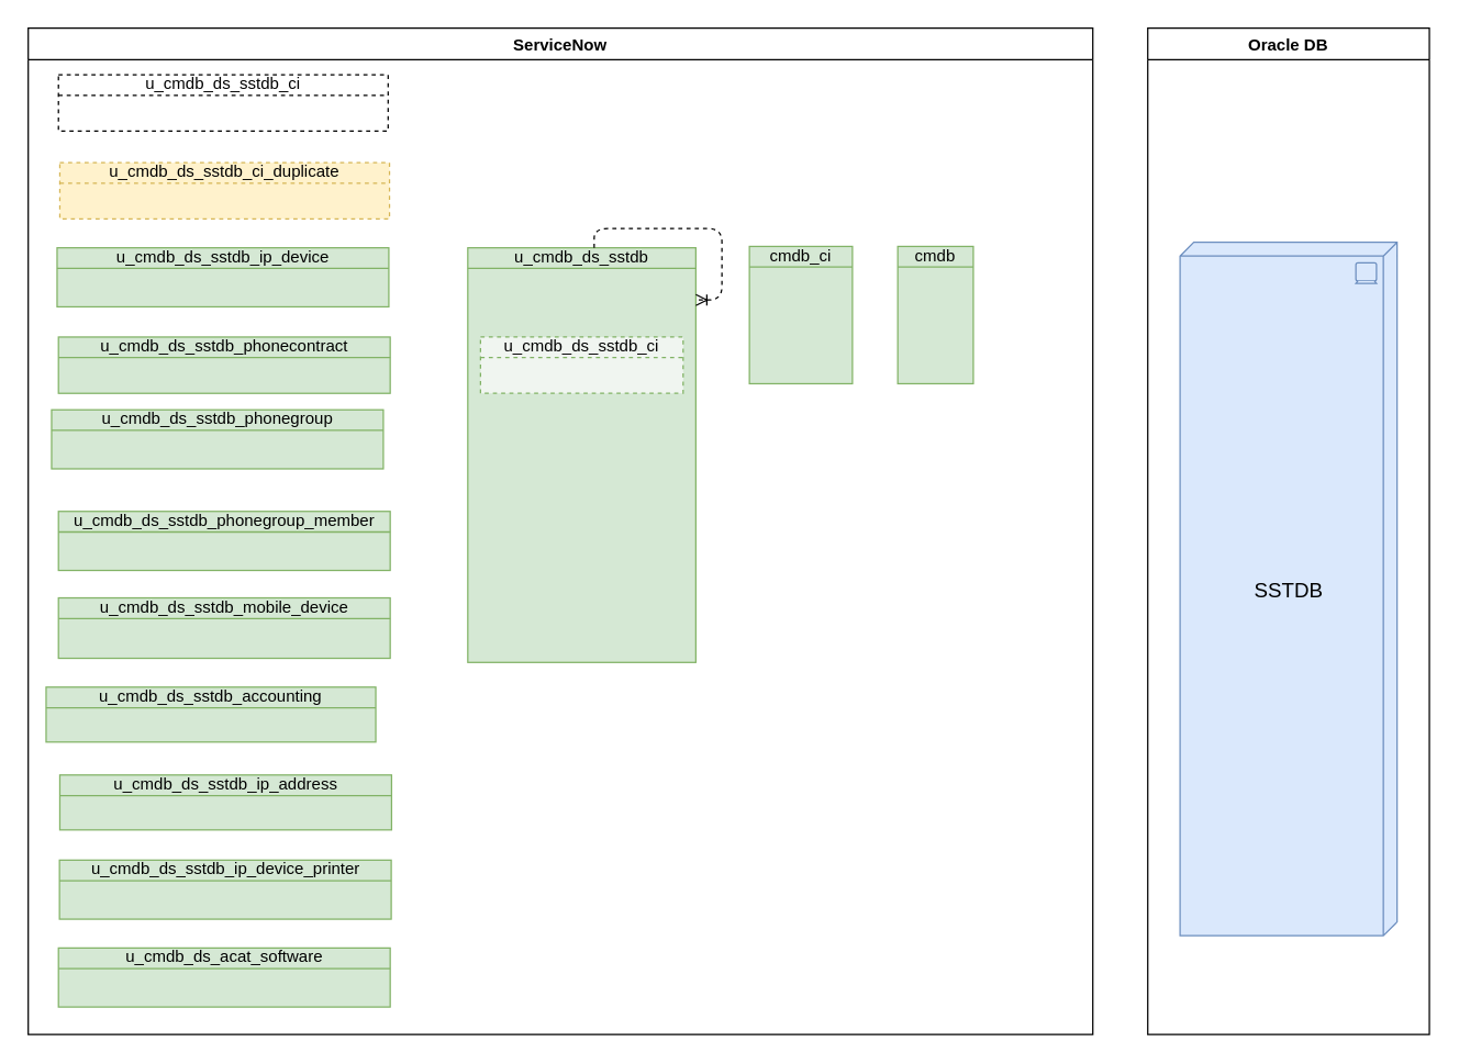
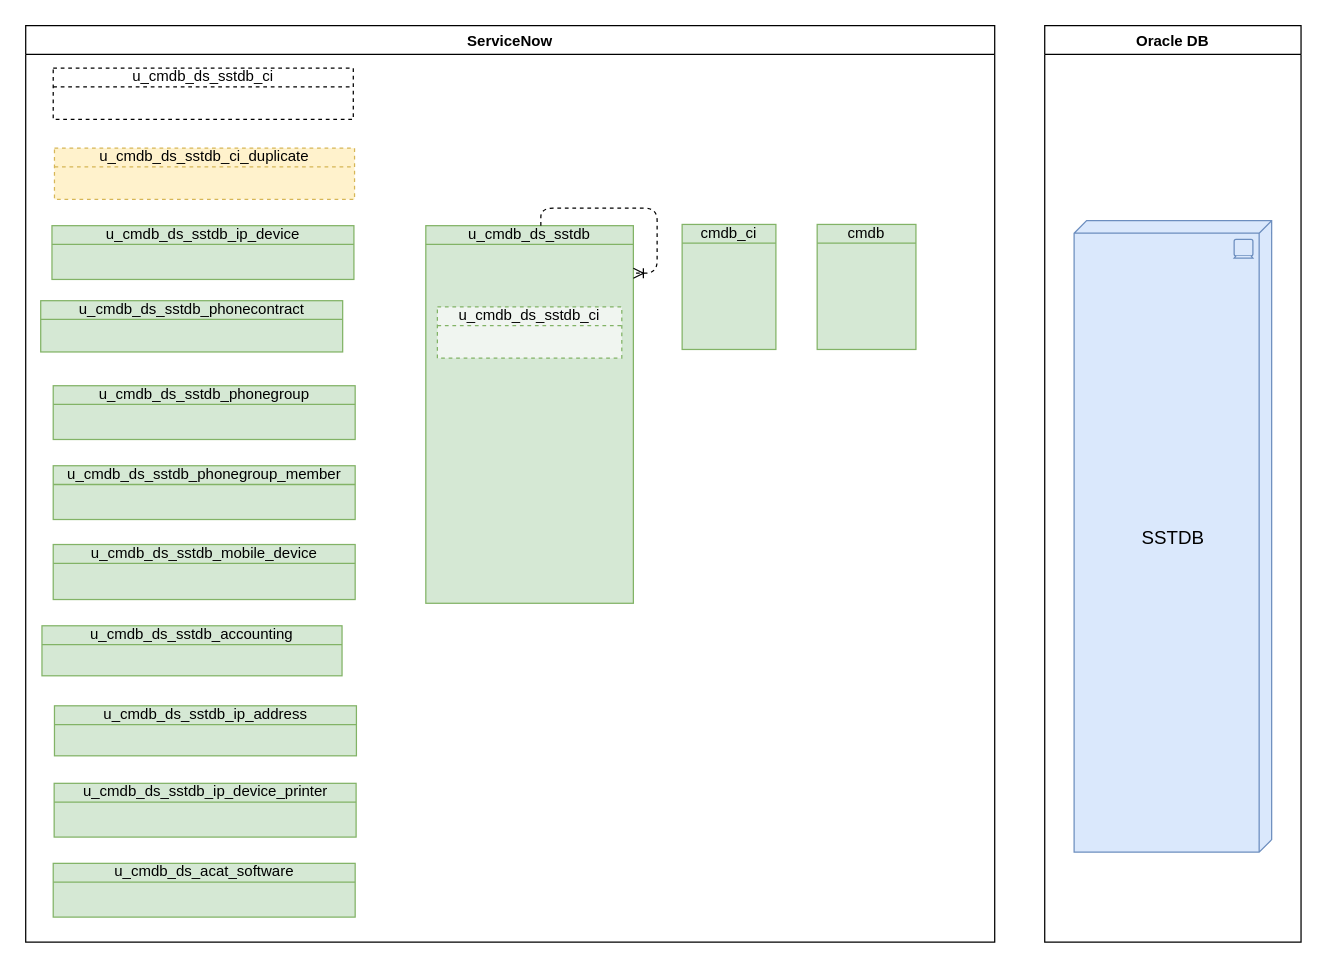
- <mxCell id="6" value="cmdb" style="html=1;outlineConnect=0;whiteSpace=wrap;fillColor=#d5e8d4;shape=mxgraph.archimate3.businessObject;overflow=fill;strokeColor=#82b366;" parent="2" vertex="1"><mxGeometry x="633" y="159" width="55" height="100" as="geometry" /></mxCell>
+ <mxCell id="6" value="cmdb" style="html=1;outlineConnect=0;whiteSpace=wrap;fillColor=#d5e8d4;shape=mxgraph.archimate3.businessObject;overflow=fill;strokeColor=#82b366;" parent="2" vertex="1"><mxGeometry x="633" y="159" width="79" height="100" as="geometry" /></mxCell>
- <mxCell id="9" value="u_cmdb_ds_sstdb_phonecontract" style="html=1;outlineConnect=0;whiteSpace=wrap;fillColor=#d5e8d4;shape=mxgraph.archimate3.businessObject;overflow=fill;strokeColor=#82b366;" parent="2" vertex="1"><mxGeometry x="22" y="225" width="241.5" height="41" as="geometry" /></mxCell>
+ <mxCell id="9" value="u_cmdb_ds_sstdb_phonecontract" style="html=1;outlineConnect=0;whiteSpace=wrap;fillColor=#d5e8d4;shape=mxgraph.archimate3.businessObject;overflow=fill;strokeColor=#82b366;" parent="2" vertex="1"><mxGeometry x="12" y="220" width="241.5" height="41" as="geometry" /></mxCell>
- <mxCell id="10" value="u_cmdb_ds_sstdb_phonegroup" style="html=1;outlineConnect=0;whiteSpace=wrap;fillColor=#d5e8d4;shape=mxgraph.archimate3.businessObject;overflow=fill;strokeColor=#82b366;" parent="2" vertex="1"><mxGeometry x="17" y="278" width="241.5" height="43" as="geometry" /></mxCell>
+ <mxCell id="10" value="u_cmdb_ds_sstdb_phonegroup" style="html=1;outlineConnect=0;whiteSpace=wrap;fillColor=#d5e8d4;shape=mxgraph.archimate3.businessObject;overflow=fill;strokeColor=#82b366;" parent="2" vertex="1"><mxGeometry x="22" y="288" width="241.5" height="43" as="geometry" /></mxCell>
